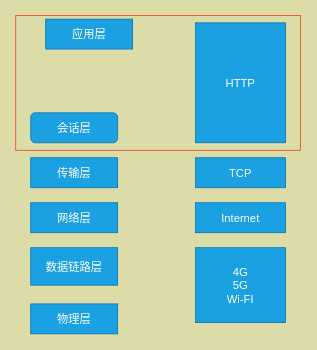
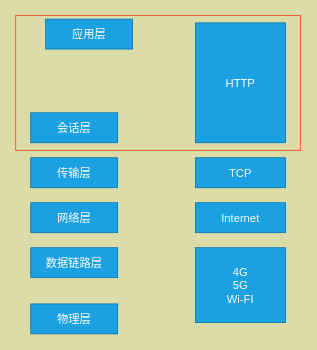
- <mxCell id="3" value="会话层" style="whiteSpace=wrap;html=1;fillColor=#1ba1e2;fontColor=#ffffff;strokeColor=#006EAF;fontSize=15;rounded=1;" vertex="1" parent="1"><mxGeometry x="40" y="150" width="116" height="40" as="geometry" /></mxCell>
+ <mxCell id="3" value="会话层" style="rounded=0;whiteSpace=wrap;html=1;fillColor=#1ba1e2;fontColor=#ffffff;strokeColor=#006EAF;fontSize=15;" vertex="1" parent="1"><mxGeometry x="40" y="150" width="116" height="40" as="geometry" /></mxCell>
- <mxCell id="6" value="数据链路层" style="rounded=0;whiteSpace=wrap;html=1;fillColor=#1ba1e2;fontColor=#ffffff;strokeColor=#006EAF;fontSize=15;" vertex="1" parent="1"><mxGeometry x="40" y="330" width="116" height="50" as="geometry" /></mxCell>
+ <mxCell id="6" value="数据链路层" style="rounded=0;whiteSpace=wrap;html=1;fillColor=#1ba1e2;fontColor=#ffffff;strokeColor=#006EAF;fontSize=15;" vertex="1" parent="1"><mxGeometry x="40" y="330" width="116" height="40" as="geometry" /></mxCell>
